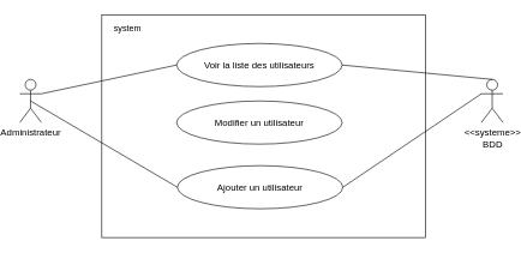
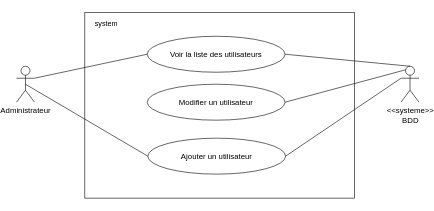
+ <mxCell id="8" value="" style="endArrow=none;html=1;fontSize=15;entryX=1;entryY=0.5;entryDx=0;entryDy=0;exitX=0.25;exitY=0.1;exitDx=0;exitDy=0;exitPerimeter=0;" parent="1" source="5" target="7" edge="1"><mxGeometry width="50" height="50" relative="1" as="geometry"><mxPoint x="620" y="210" as="sourcePoint" /><mxPoint x="478" y="333" as="targetPoint" /></mxGeometry></mxCell>
